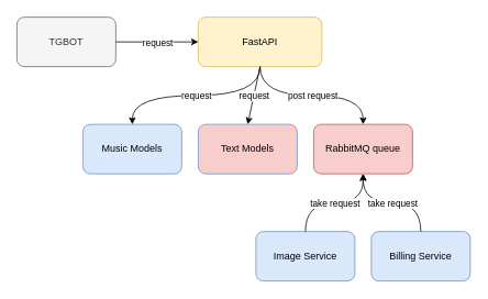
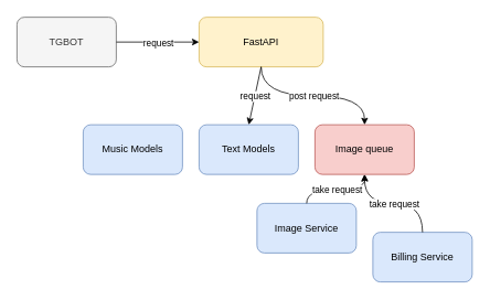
- <mxCell id="13" value="" style="endArrow=classic;html=1;entryX=0.5;entryY=0;entryDx=0;entryDy=0;exitX=0.5;exitY=1;exitDx=0;exitDy=0;edgeStyle=orthogonalEdgeStyle;curved=1;" parent="1" source="3" target="12" edge="1"><mxGeometry relative="1" as="geometry"><mxPoint x="300" y="80" as="sourcePoint" /><mxPoint x="400" y="80" as="targetPoint" /></mxGeometry></mxCell>
- <mxCell id="14" value="request" style="edgeLabel;resizable=0;html=1;align=center;verticalAlign=middle;" parent="13" connectable="0" vertex="1"><mxGeometry relative="1" as="geometry" /></mxCell>
- <mxCell id="8" value="Text Models" style="rounded=1;whiteSpace=wrap;html=1;fillColor=#f8cecc;strokeColor=#6c8ebf;fontColor=#000000;" parent="1" vertex="1"><mxGeometry x="240" y="150" width="120" height="60" as="geometry" /></mxCell>
+ <mxCell id="8" value="Text Models" style="rounded=1;whiteSpace=wrap;html=1;fillColor=#dae8fc;strokeColor=#6c8ebf;fontColor=#000000;" parent="1" vertex="1"><mxGeometry x="240" y="150" width="120" height="60" as="geometry" /></mxCell>
- <mxCell id="15" value="RabbitMQ queue" style="rounded=1;whiteSpace=wrap;html=1;fillColor=#f8cecc;strokeColor=#b85450;fontColor=#000000;" parent="1" vertex="1"><mxGeometry x="380" y="150" width="120" height="60" as="geometry" /></mxCell>
+ <mxCell id="15" value="Image queue" style="rounded=1;whiteSpace=wrap;html=1;fillColor=#f8cecc;strokeColor=#b85450;fontColor=#000000;" parent="1" vertex="1"><mxGeometry x="380" y="150" width="120" height="60" as="geometry" /></mxCell>
- <mxCell id="9" value="Image Service&lt;br&gt;" style="rounded=1;whiteSpace=wrap;html=1;fillColor=#dae8fc;strokeColor=#6c8ebf;fontColor=#000000;" parent="1" vertex="1"><mxGeometry x="310" y="280" width="120" height="60" as="geometry" /></mxCell>
+ <mxCell id="9" value="Image Service&lt;br&gt;" style="rounded=1;whiteSpace=wrap;html=1;fillColor=#dae8fc;strokeColor=#6c8ebf;fontColor=#000000;" parent="1" vertex="1"><mxGeometry x="310" y="245" width="120" height="60" as="geometry" /></mxCell>
